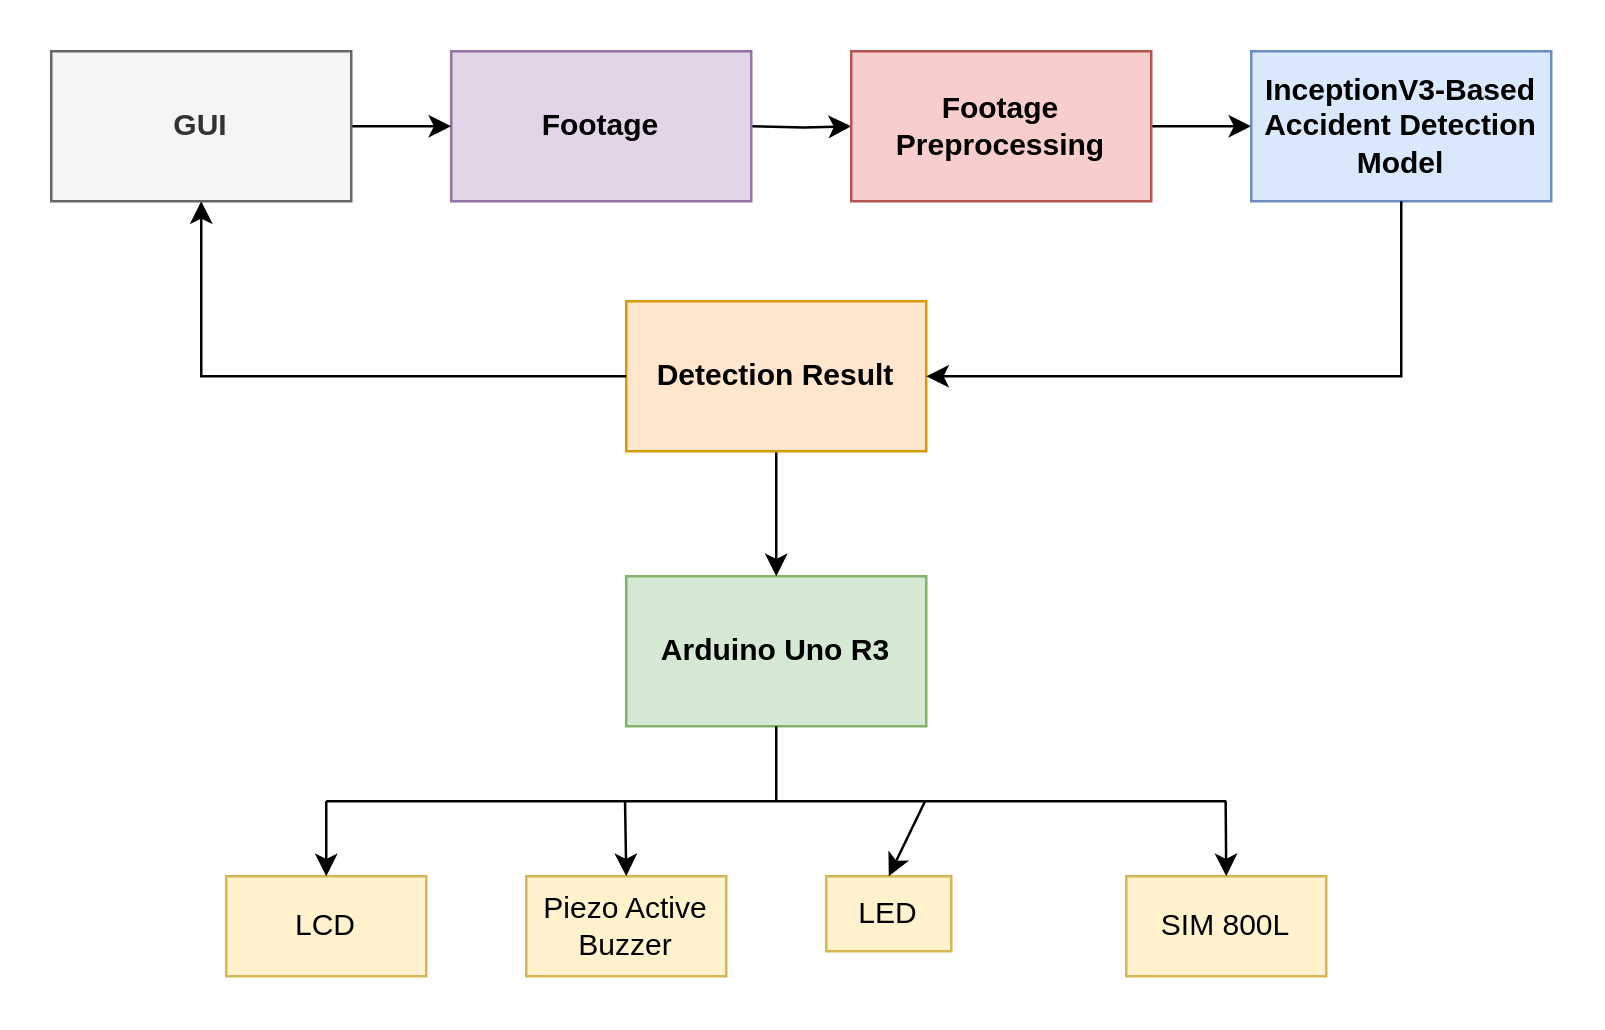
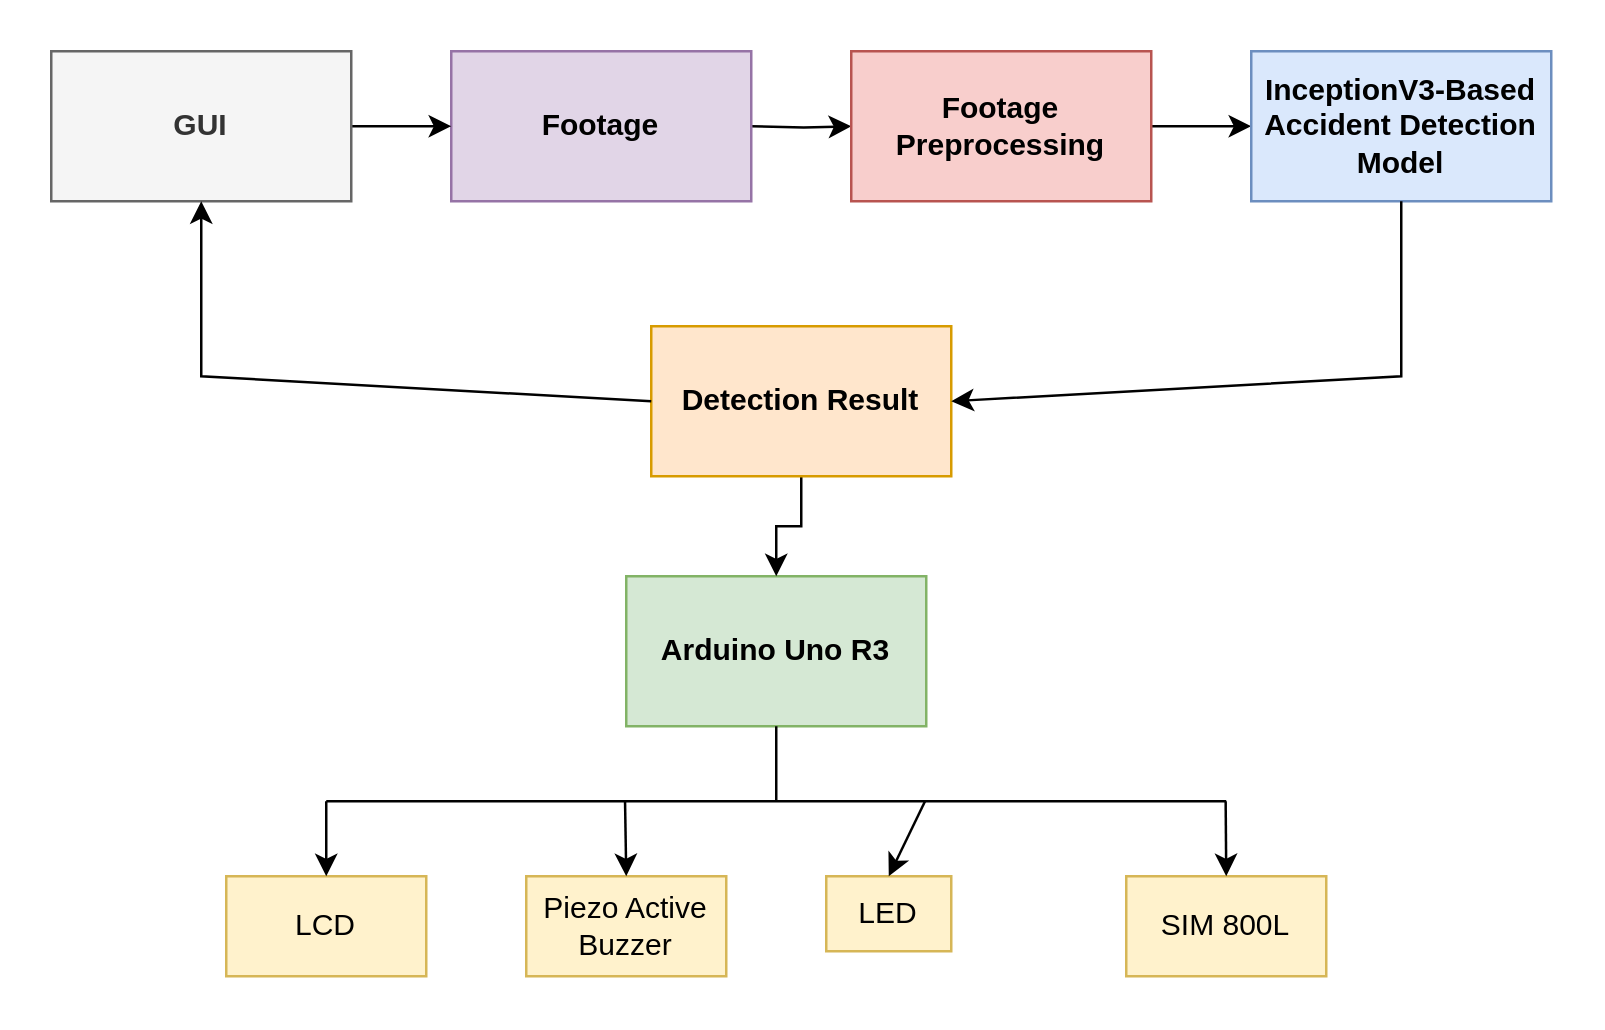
- <mxCell id="15" value="Detection Result" style="rounded=0;whiteSpace=wrap;html=1;fillColor=#ffe6cc;strokeColor=#d79b00;fontStyle=1" parent="1" vertex="1"><mxGeometry x="250" y="120" width="120" height="60" as="geometry" /></mxCell>
+ <mxCell id="15" value="Detection Result" style="rounded=0;whiteSpace=wrap;html=1;fillColor=#ffe6cc;strokeColor=#d79b00;fontStyle=1" parent="1" vertex="1"><mxGeometry x="260" y="130" width="120" height="60" as="geometry" /></mxCell>
